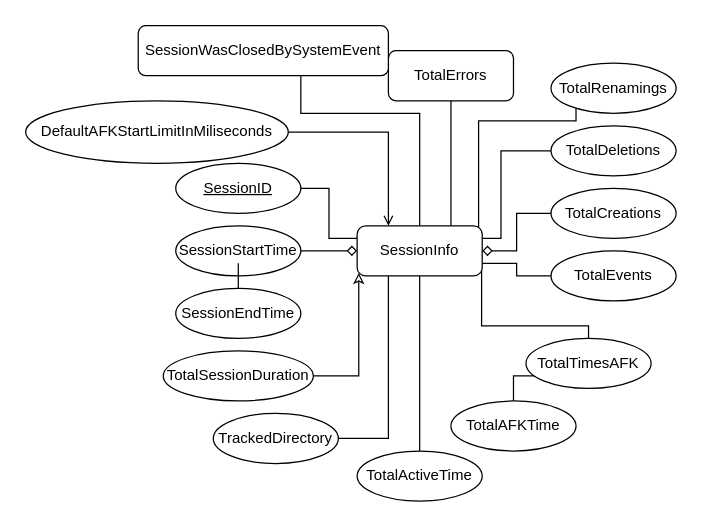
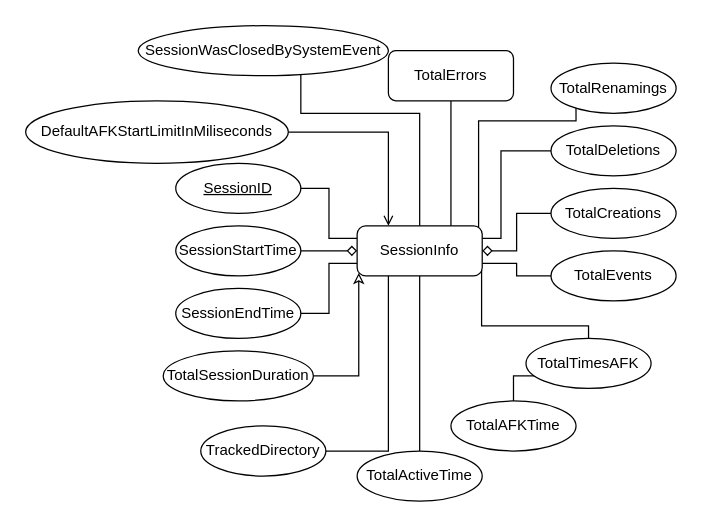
- <mxCell id="30" value="SessionWasClosedBySystemEvent" style="whiteSpace=wrap;html=1;align=center;rounded=1;" parent="1" vertex="1"><mxGeometry x="110" y="20" width="200" height="40" as="geometry" /></mxCell>
+ <mxCell id="30" value="SessionWasClosedBySystemEvent" style="ellipse;whiteSpace=wrap;html=1;align=center;" parent="1" vertex="1"><mxGeometry x="110" y="20" width="200" height="40" as="geometry" /></mxCell>
- <mxCell id="7" style="edgeStyle=orthogonalEdgeStyle;rounded=0;orthogonalLoop=1;jettySize=auto;html=1;endArrow=none;endFill=0;" parent="1" source="8" target="6" edge="1"><mxGeometry relative="1" as="geometry" /></mxCell>
+ <mxCell id="7" style="edgeStyle=orthogonalEdgeStyle;rounded=0;orthogonalLoop=1;jettySize=auto;html=1;entryX=0;entryY=0.75;entryDx=0;entryDy=0;endArrow=none;endFill=0;" parent="1" source="8" target="2" edge="1"><mxGeometry relative="1" as="geometry" /></mxCell>
- <mxCell id="12" value="TrackedDirectory" style="ellipse;whiteSpace=wrap;html=1;align=center;" parent="1" vertex="1"><mxGeometry x="170" y="330" width="100" height="40" as="geometry" /></mxCell>
+ <mxCell id="12" value="TrackedDirectory" style="ellipse;whiteSpace=wrap;html=1;align=center;" parent="1" vertex="1"><mxGeometry x="160" y="340" width="100" height="40" as="geometry" /></mxCell>
